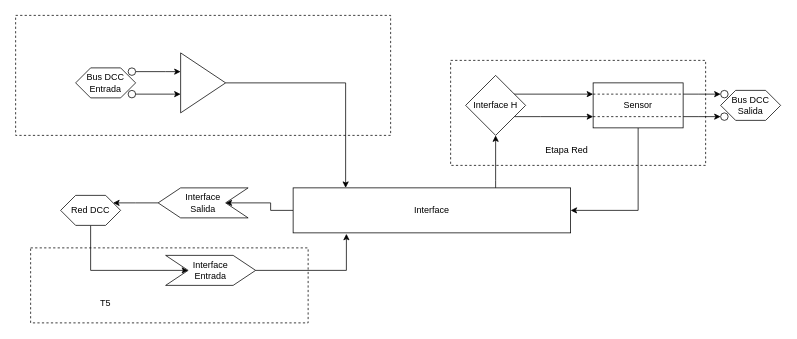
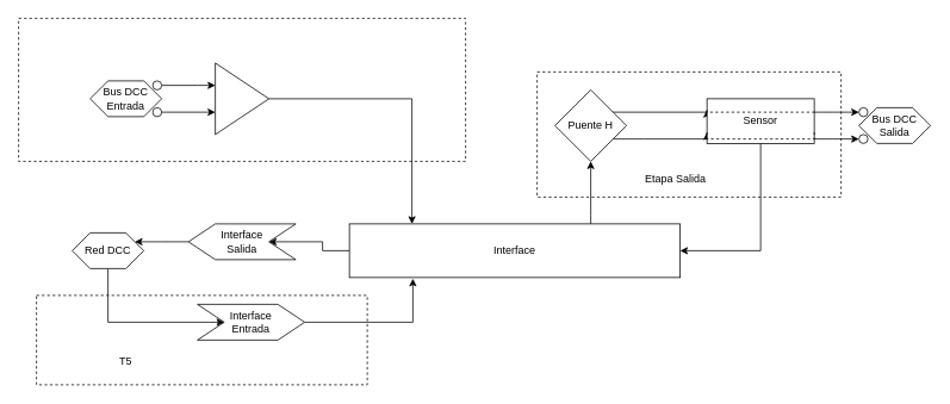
- <mxCell id="13" value="Interface H" style="rhombus;whiteSpace=wrap;html=1;" vertex="1" parent="1"><mxGeometry x="620" y="100" width="80" height="80" as="geometry" /></mxCell>
+ <mxCell id="13" value="Puente H" style="rhombus;whiteSpace=wrap;html=1;" vertex="1" parent="1"><mxGeometry x="620" y="100" width="80" height="80" as="geometry" /></mxCell>
- <mxCell id="27" value="Sensor" style="rounded=0;whiteSpace=wrap;html=1;" vertex="1" parent="1"><mxGeometry x="790" y="110" width="120" height="60" as="geometry" /></mxCell>
+ <mxCell id="27" value="Sensor" style="rounded=0;whiteSpace=wrap;html=1;" vertex="1" parent="1"><mxGeometry x="790" y="110" width="120" height="50" as="geometry" /></mxCell>
- <mxCell id="32" value="Etapa Red" style="text;html=1;strokeColor=none;fillColor=none;align=center;verticalAlign=middle;whiteSpace=wrap;rounded=0;dashed=1;" vertex="1" parent="1"><mxGeometry x="710" y="190" width="90" height="20" as="geometry" /></mxCell>
+ <mxCell id="32" value="Etapa Salida" style="text;html=1;strokeColor=none;fillColor=none;align=center;verticalAlign=middle;whiteSpace=wrap;rounded=0;dashed=1;" vertex="1" parent="1"><mxGeometry x="710" y="190" width="90" height="20" as="geometry" /></mxCell>
